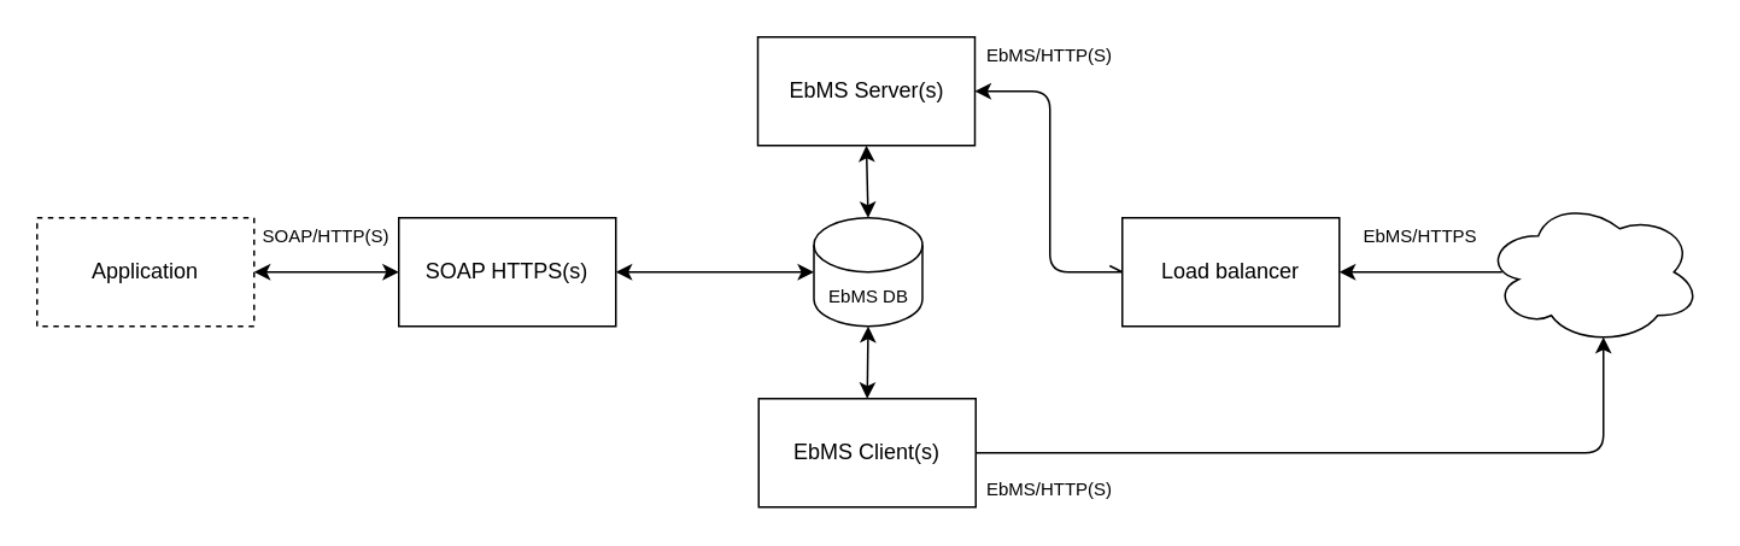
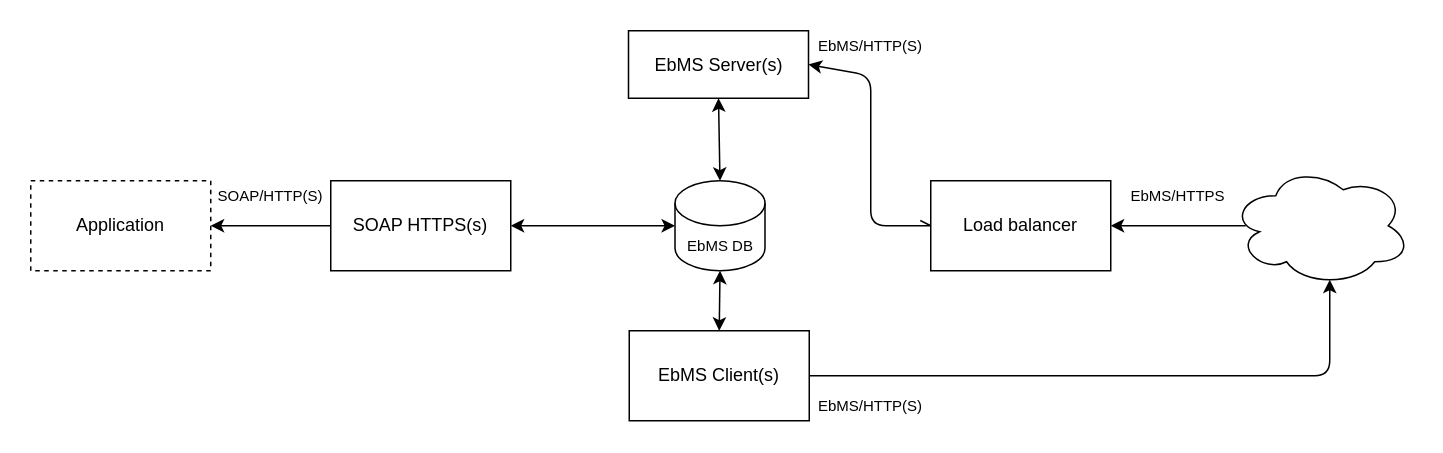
- <mxCell id="3" value="EbMS Server(s)" style="rounded=0;whiteSpace=wrap;html=1;" parent="1" vertex="1"><mxGeometry x="418.5" y="20" width="120" height="60" as="geometry" /></mxCell>
+ <mxCell id="3" value="EbMS Server(s)" style="rounded=0;whiteSpace=wrap;html=1;" parent="1" vertex="1"><mxGeometry x="418.5" y="20" width="120" height="45" as="geometry" /></mxCell>
- <mxCell id="12" value="" style="endArrow=classic;startArrow=classic;html=1;exitX=1;exitY=0.5;exitDx=0;exitDy=0;entryX=0;entryY=0.5;entryDx=0;entryDy=0;" parent="1" source="11" target="4" edge="1"><mxGeometry width="50" height="50" relative="1" as="geometry"><mxPoint x="550" y="470" as="sourcePoint" /><mxPoint x="600" y="420" as="targetPoint" /></mxGeometry></mxCell>
+ <mxCell id="12" value="" style="endArrow=none;startArrow=classic;html=1;exitX=1;exitY=0.5;exitDx=0;exitDy=0;entryX=0;entryY=0.5;entryDx=0;entryDy=0;" parent="1" source="11" target="4" edge="1"><mxGeometry width="50" height="50" relative="1" as="geometry"><mxPoint x="550" y="470" as="sourcePoint" /><mxPoint x="600" y="420" as="targetPoint" /></mxGeometry></mxCell>
